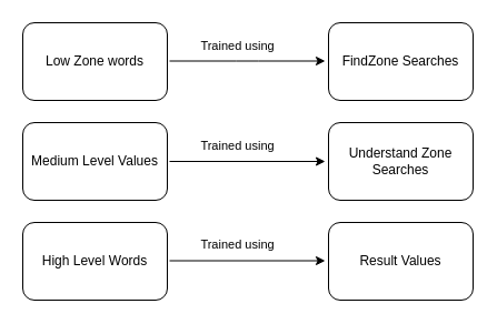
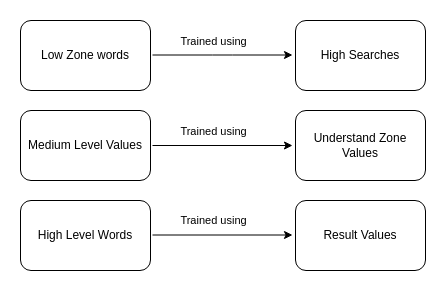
- <mxCell id="11" value="FindZone Searches" style="rounded=1;whiteSpace=wrap;html=1;" vertex="1" parent="1"><mxGeometry x="295" y="20" width="130" height="70" as="geometry" /></mxCell>
+ <mxCell id="11" value="High Searches" style="rounded=1;whiteSpace=wrap;html=1;" vertex="1" parent="1"><mxGeometry x="295" y="20" width="130" height="70" as="geometry" /></mxCell>
- <mxCell id="12" value="Understand Zone Searches" style="rounded=1;whiteSpace=wrap;html=1;" vertex="1" parent="1"><mxGeometry x="295" y="110" width="130" height="70" as="geometry" /></mxCell>
+ <mxCell id="12" value="Understand Zone Values" style="rounded=1;whiteSpace=wrap;html=1;" vertex="1" parent="1"><mxGeometry x="295" y="110" width="130" height="70" as="geometry" /></mxCell>
